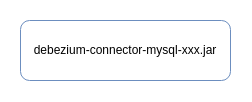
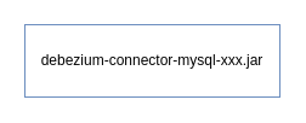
- <mxCell id="2" value="debezium-connector-mysql-xxx.jar" style="rounded=1;whiteSpace=wrap;html=1;fillColor=none;strokeColor=#6c8ebf;" parent="1" vertex="1"><mxGeometry x="20" y="20" width="210" height="60" as="geometry" /></mxCell>
+ <mxCell id="2" value="debezium-connector-mysql-xxx.jar" style="whiteSpace=wrap;html=1;fillColor=none;strokeColor=#6c8ebf;rounded=0;" parent="1" vertex="1"><mxGeometry x="20" y="20" width="210" height="60" as="geometry" /></mxCell>
